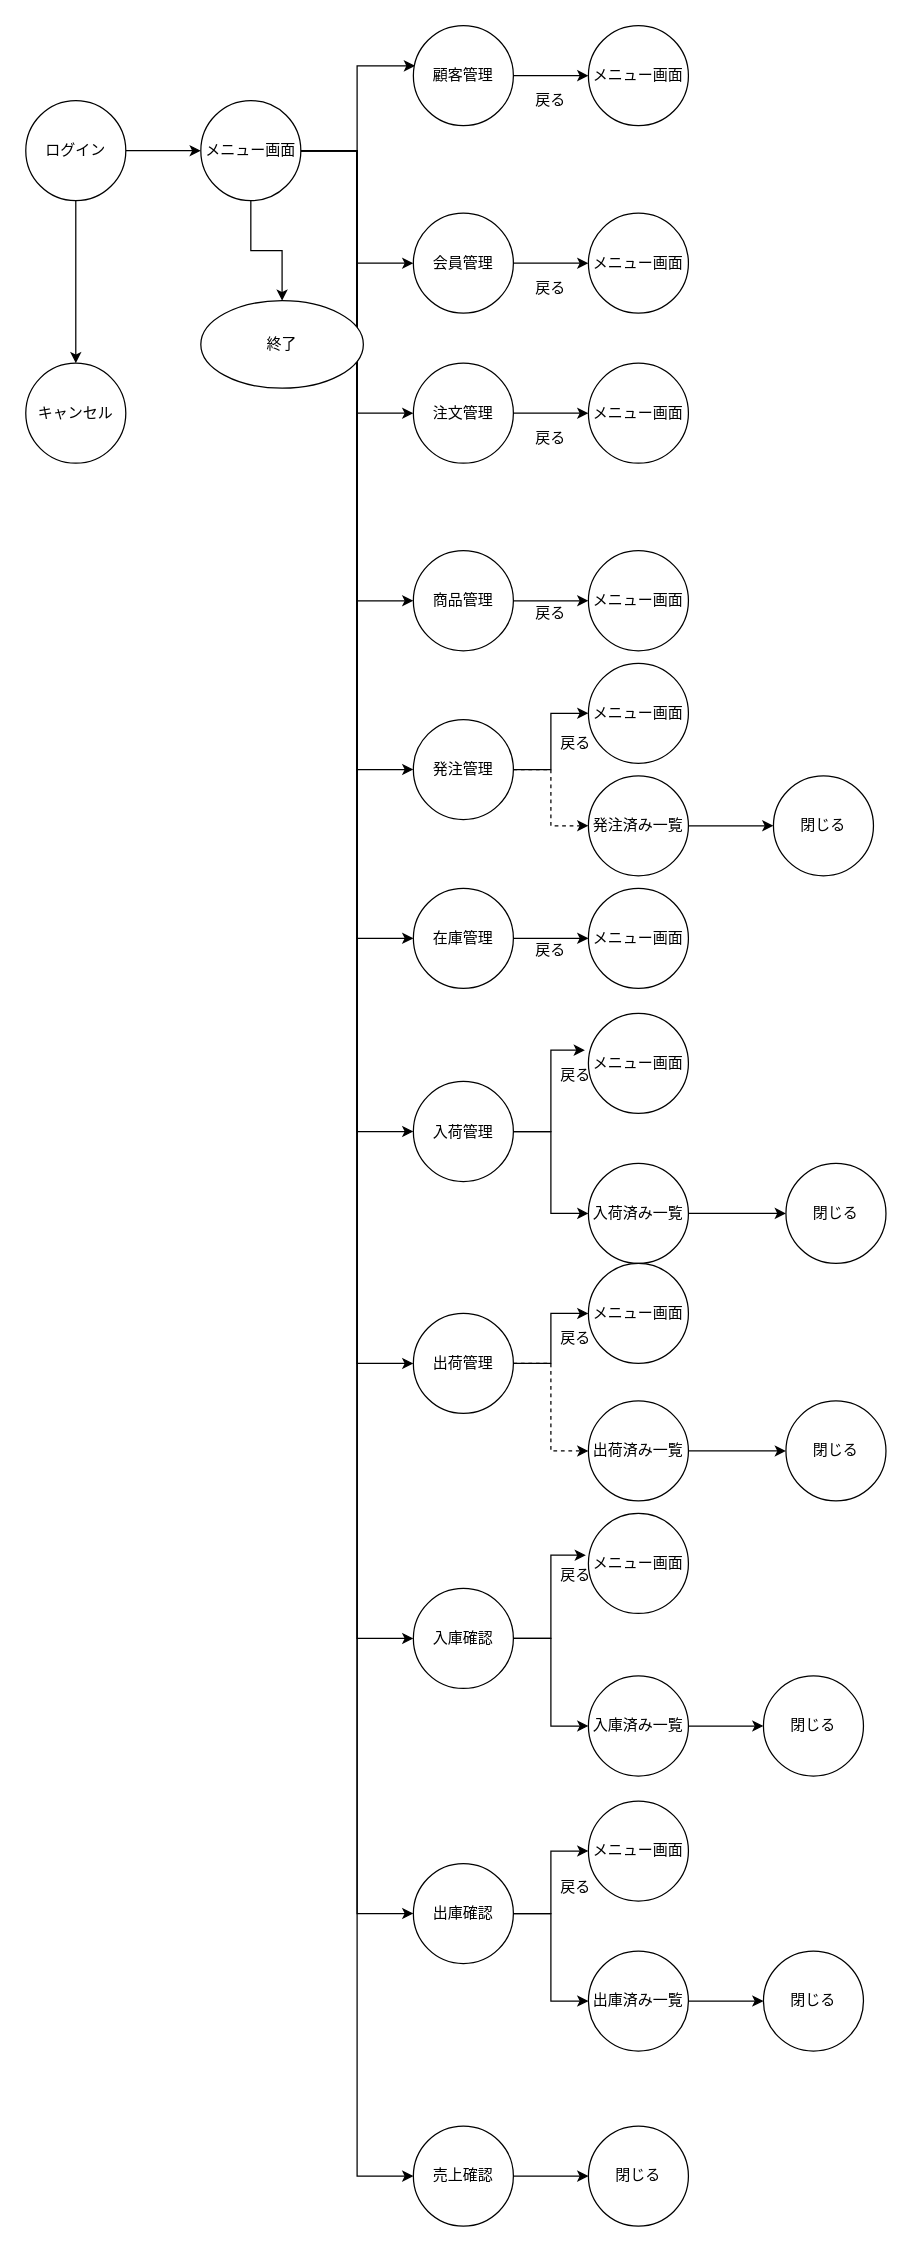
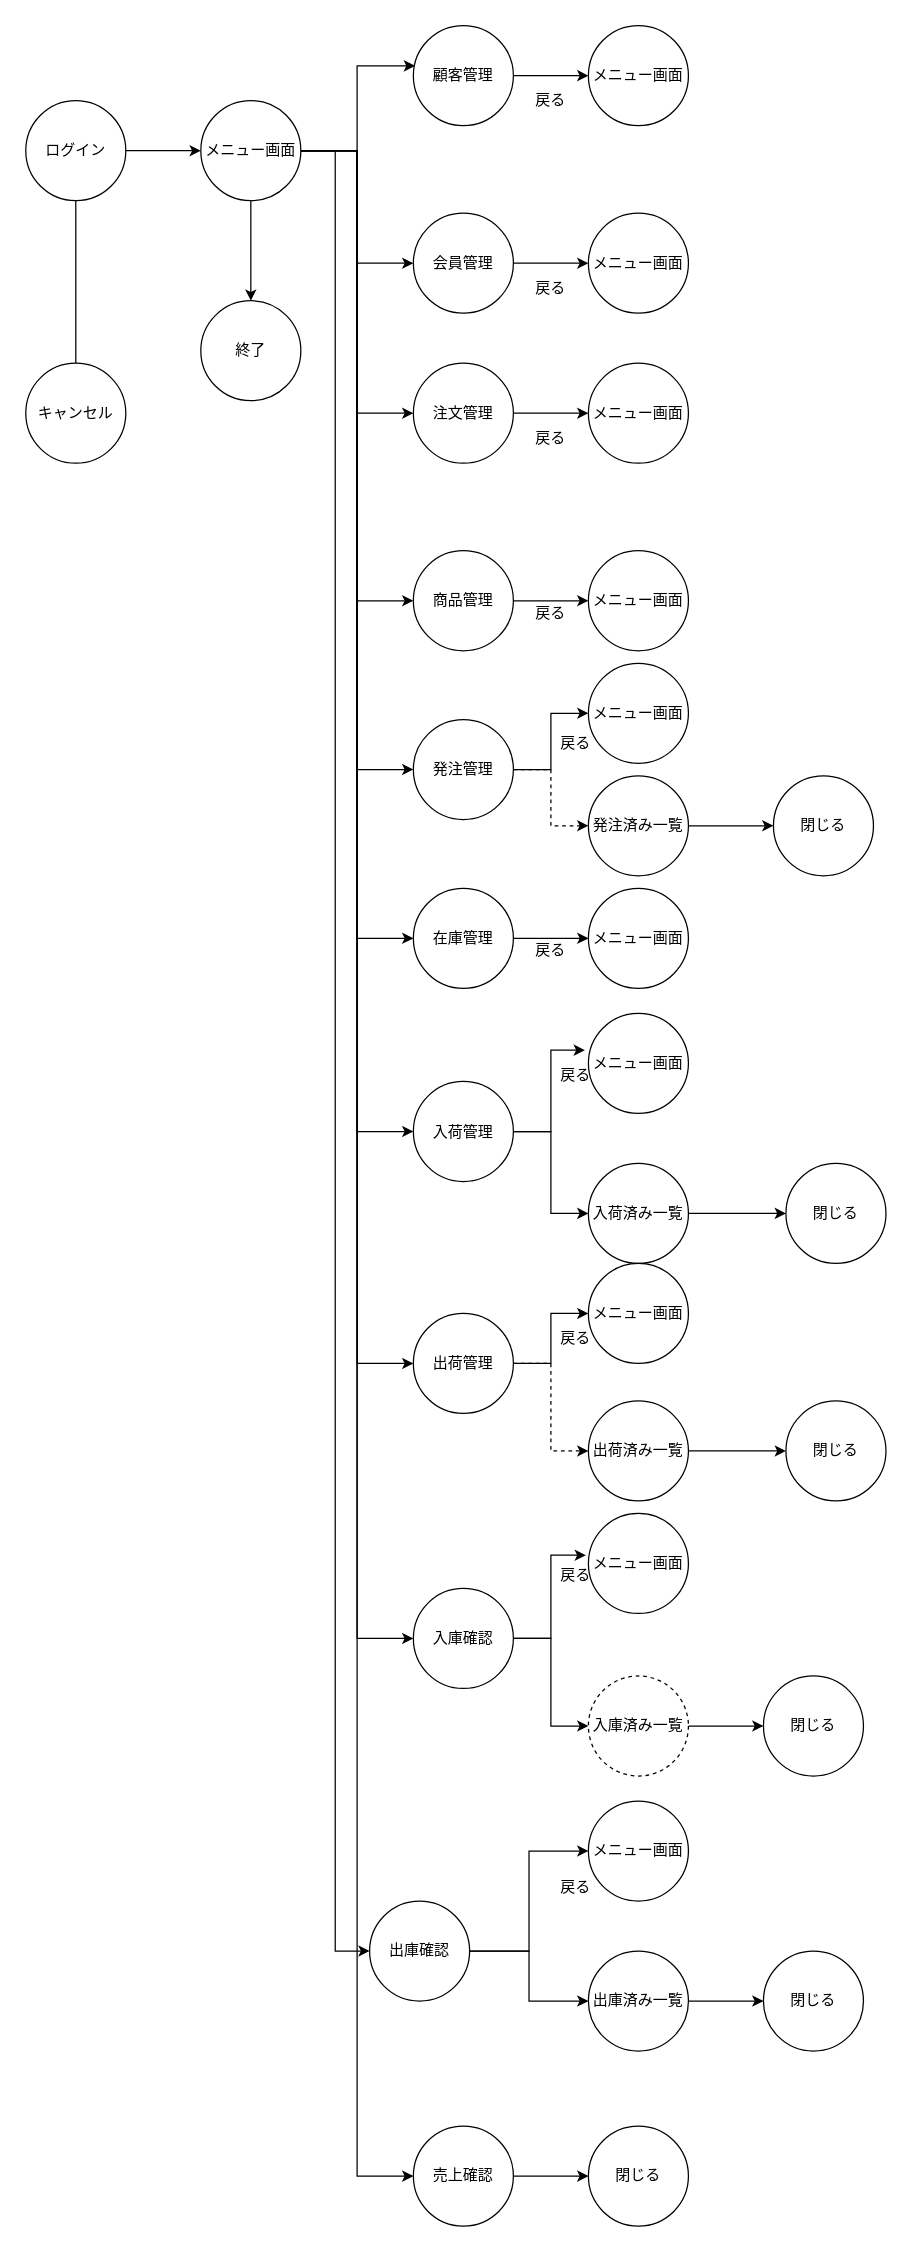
- <mxCell id="18" value="終了" style="ellipse;whiteSpace=wrap;html=1;aspect=fixed;" vertex="1" parent="1"><mxGeometry x="160" y="240" width="130" height="70" as="geometry" /></mxCell>
+ <mxCell id="18" value="終了" style="ellipse;whiteSpace=wrap;html=1;aspect=fixed;" vertex="1" parent="1"><mxGeometry x="160" y="240" width="80" height="80" as="geometry" /></mxCell>
- <mxCell id="3" style="edgeStyle=orthogonalEdgeStyle;rounded=0;orthogonalLoop=1;jettySize=auto;html=1;entryX=0.5;entryY=0;entryDx=0;entryDy=0;" edge="1" parent="1" source="4" target="83"><mxGeometry relative="1" as="geometry" /></mxCell>
+ <mxCell id="3" style="edgeStyle=orthogonalEdgeStyle;rounded=0;orthogonalLoop=1;jettySize=auto;html=1;entryX=0.5;entryY=0;entryDx=0;entryDy=0;endArrow=none;" edge="1" parent="1" source="4" target="83"><mxGeometry relative="1" as="geometry" /></mxCell>
- <mxCell id="70" value="入庫済み一覧" style="ellipse;whiteSpace=wrap;html=1;aspect=fixed;" vertex="1" parent="1"><mxGeometry x="470" y="1340" width="80" height="80" as="geometry" /></mxCell>
+ <mxCell id="70" value="入庫済み一覧" style="ellipse;whiteSpace=wrap;html=1;aspect=fixed;dashed=1;" vertex="1" parent="1"><mxGeometry x="470" y="1340" width="80" height="80" as="geometry" /></mxCell>
- <mxCell id="43" value="出庫確認" style="ellipse;whiteSpace=wrap;html=1;aspect=fixed;" vertex="1" parent="1"><mxGeometry x="330" y="1490" width="80" height="80" as="geometry" /></mxCell>
+ <mxCell id="43" value="出庫確認" style="ellipse;whiteSpace=wrap;html=1;aspect=fixed;" vertex="1" parent="1"><mxGeometry x="295" y="1520" width="80" height="80" as="geometry" /></mxCell>
